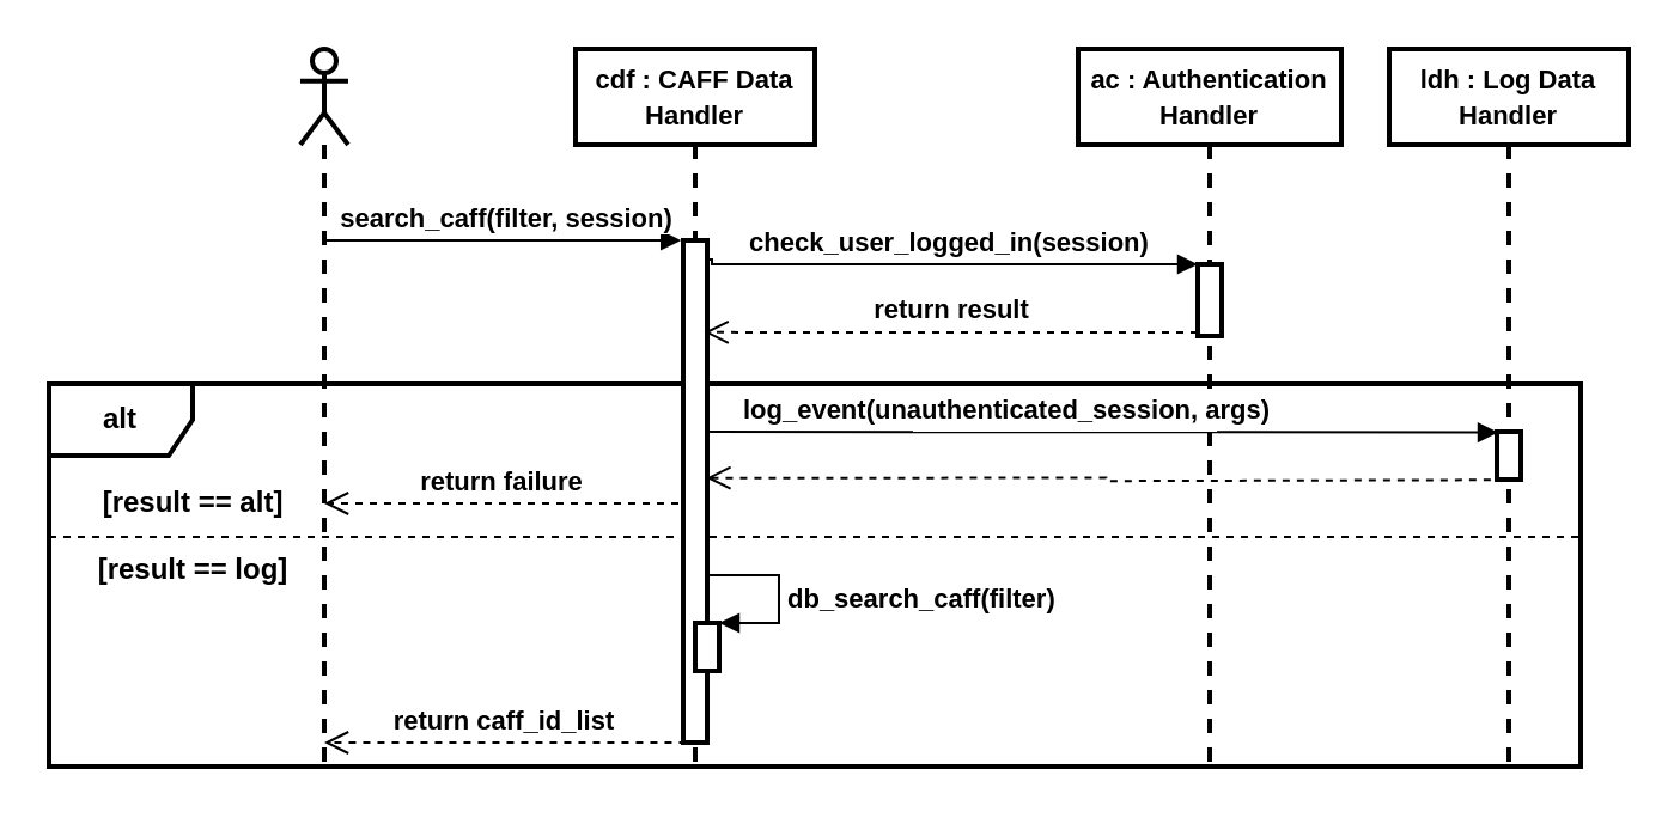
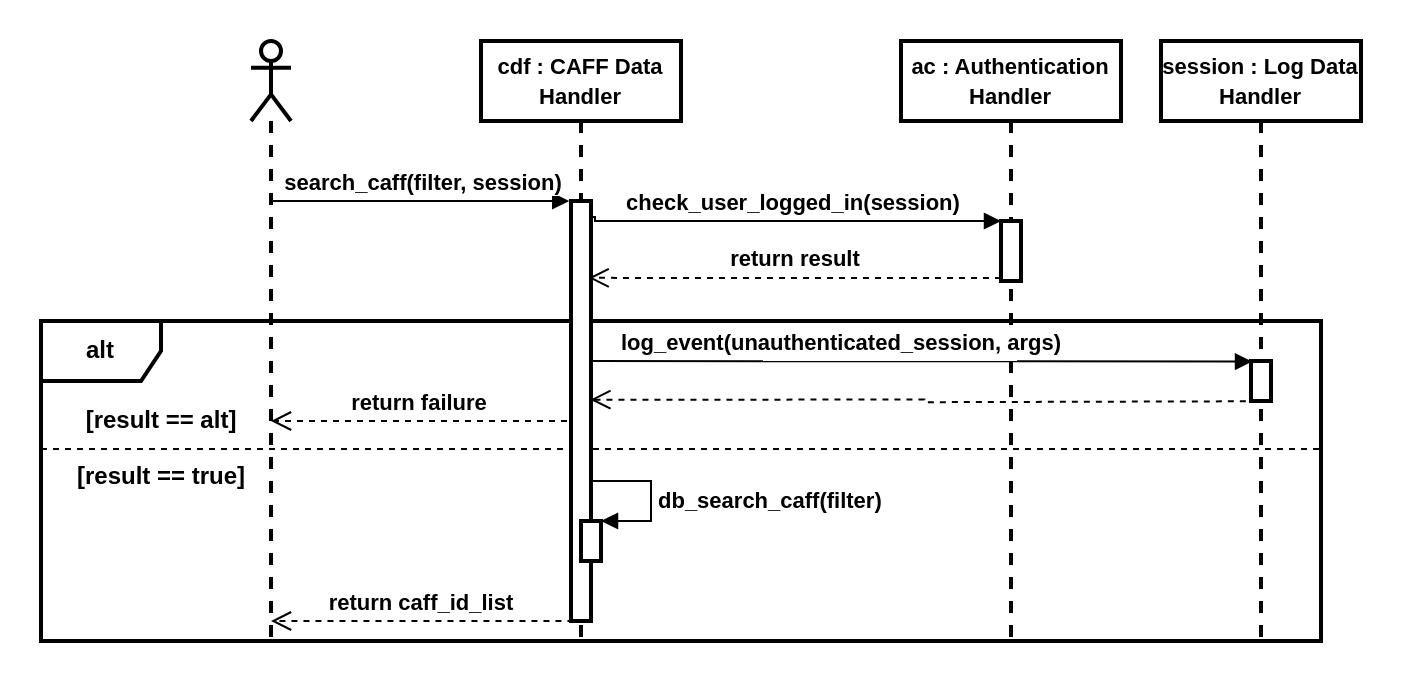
- <mxCell id="18" value="&lt;font style=&quot;font-size: 11px&quot;&gt;&lt;b&gt;ldh : Log Data Handler&lt;br&gt;&lt;/b&gt;&lt;/font&gt;" style="shape=umlLifeline;perimeter=lifelinePerimeter;whiteSpace=wrap;html=1;container=1;collapsible=0;recursiveResize=0;outlineConnect=0;strokeWidth=2;" parent="1" vertex="1"><mxGeometry x="580" y="20" width="100" height="300" as="geometry" /></mxCell>
+ <mxCell id="18" value="&lt;font style=&quot;font-size: 11px&quot;&gt;&lt;b&gt;session : Log Data Handler&lt;br&gt;&lt;/b&gt;&lt;/font&gt;" style="shape=umlLifeline;perimeter=lifelinePerimeter;whiteSpace=wrap;html=1;container=1;collapsible=0;recursiveResize=0;outlineConnect=0;strokeWidth=2;" parent="1" vertex="1"><mxGeometry x="580" y="20" width="100" height="300" as="geometry" /></mxCell>
- <mxCell id="17" value="&lt;b&gt;[result == log]&lt;br&gt;&lt;/b&gt;" style="text;html=1;align=center;verticalAlign=middle;resizable=0;points=[];autosize=1;strokeColor=none;fillColor=none;" parent="1" vertex="1"><mxGeometry x="30" y="228" width="100" height="20" as="geometry" /></mxCell>
+ <mxCell id="17" value="&lt;b&gt;[result == true]&lt;br&gt;&lt;/b&gt;" style="text;html=1;align=center;verticalAlign=middle;resizable=0;points=[];autosize=1;strokeColor=none;fillColor=none;" parent="1" vertex="1"><mxGeometry x="30" y="228" width="100" height="20" as="geometry" /></mxCell>
